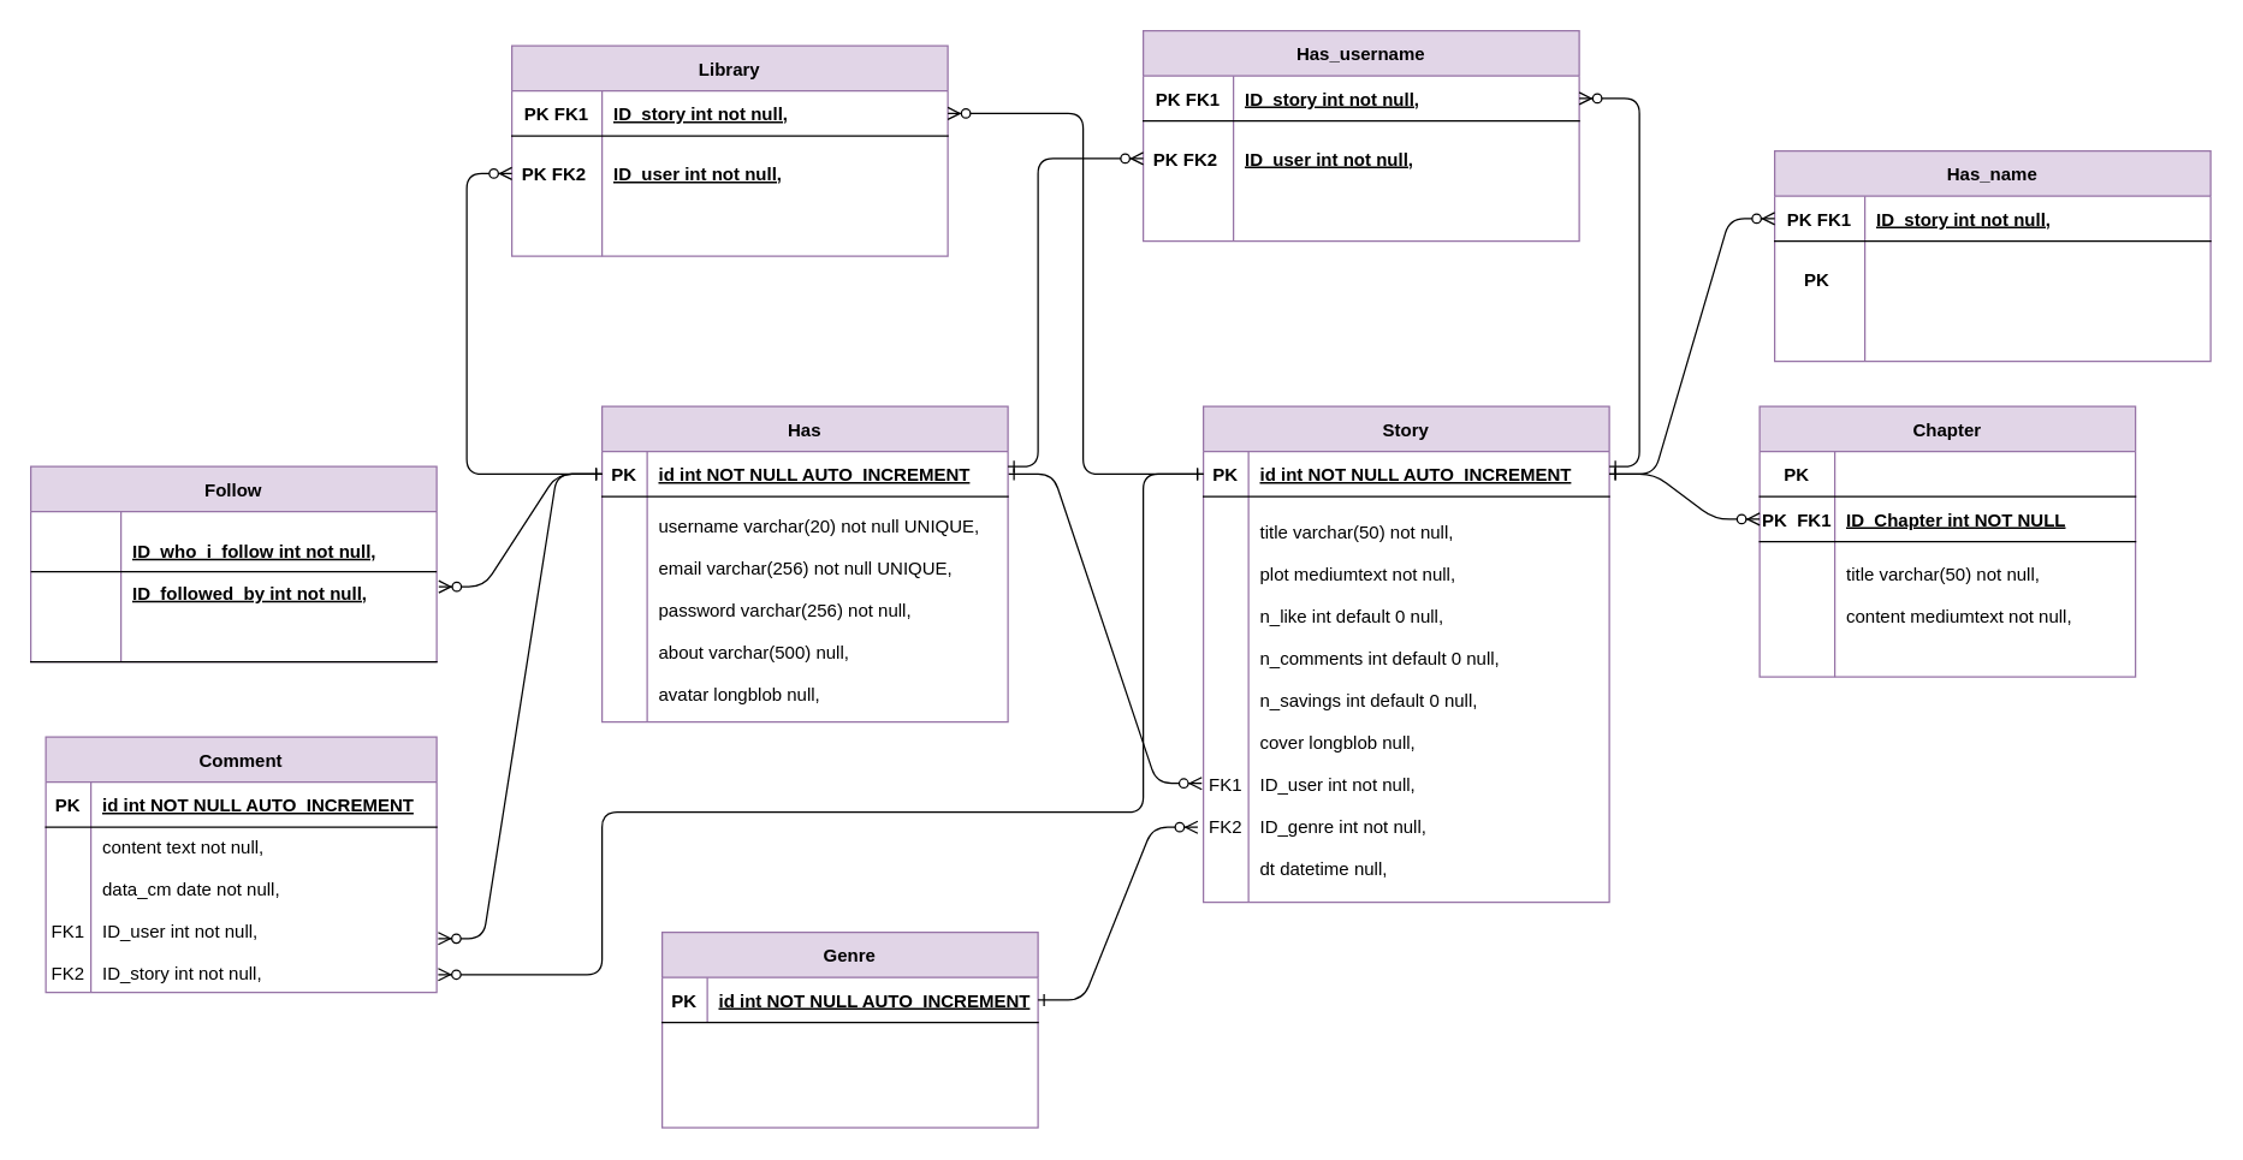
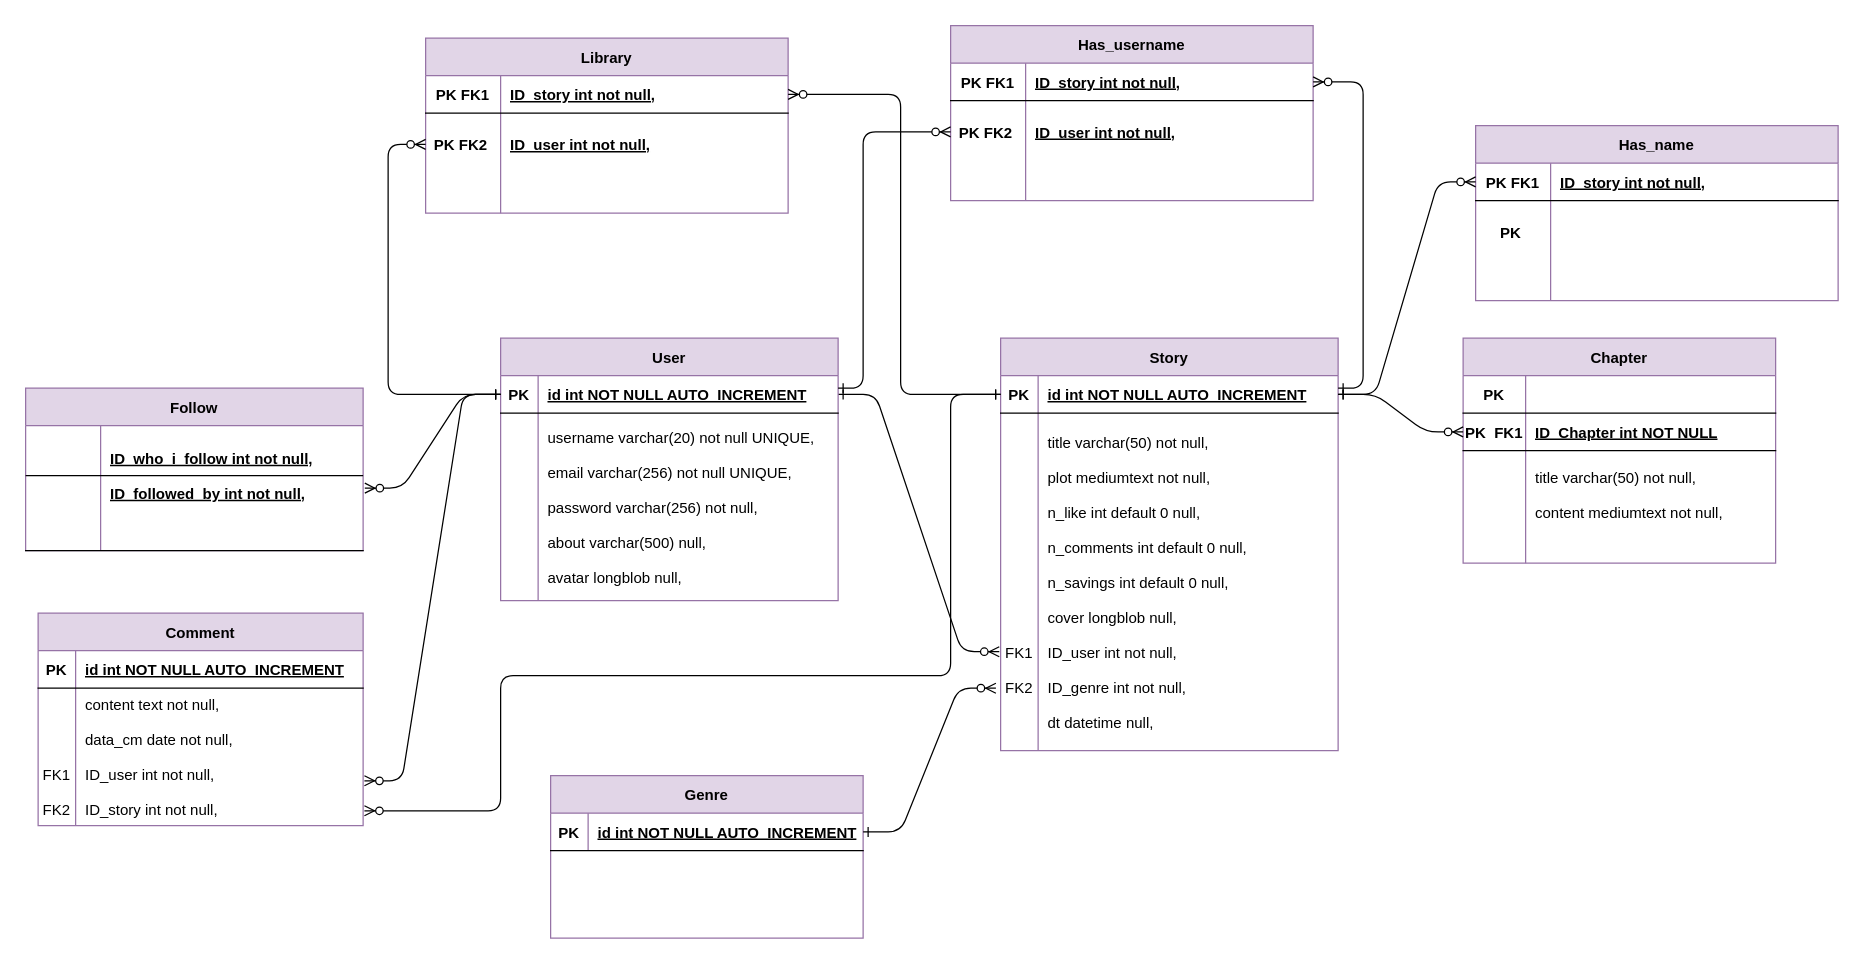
- <mxCell id="17" value="Has" style="shape=table;startSize=30;container=1;collapsible=1;childLayout=tableLayout;fixedRows=1;rowLines=0;fontStyle=1;align=center;resizeLast=1;fillColor=#e1d5e7;strokeColor=#9673a6;" parent="1" vertex="1"><mxGeometry x="400" y="270" width="270" height="210" as="geometry" /></mxCell>
+ <mxCell id="17" value="User" style="shape=table;startSize=30;container=1;collapsible=1;childLayout=tableLayout;fixedRows=1;rowLines=0;fontStyle=1;align=center;resizeLast=1;fillColor=#e1d5e7;strokeColor=#9673a6;" parent="1" vertex="1"><mxGeometry x="400" y="270" width="270" height="210" as="geometry" /></mxCell>
